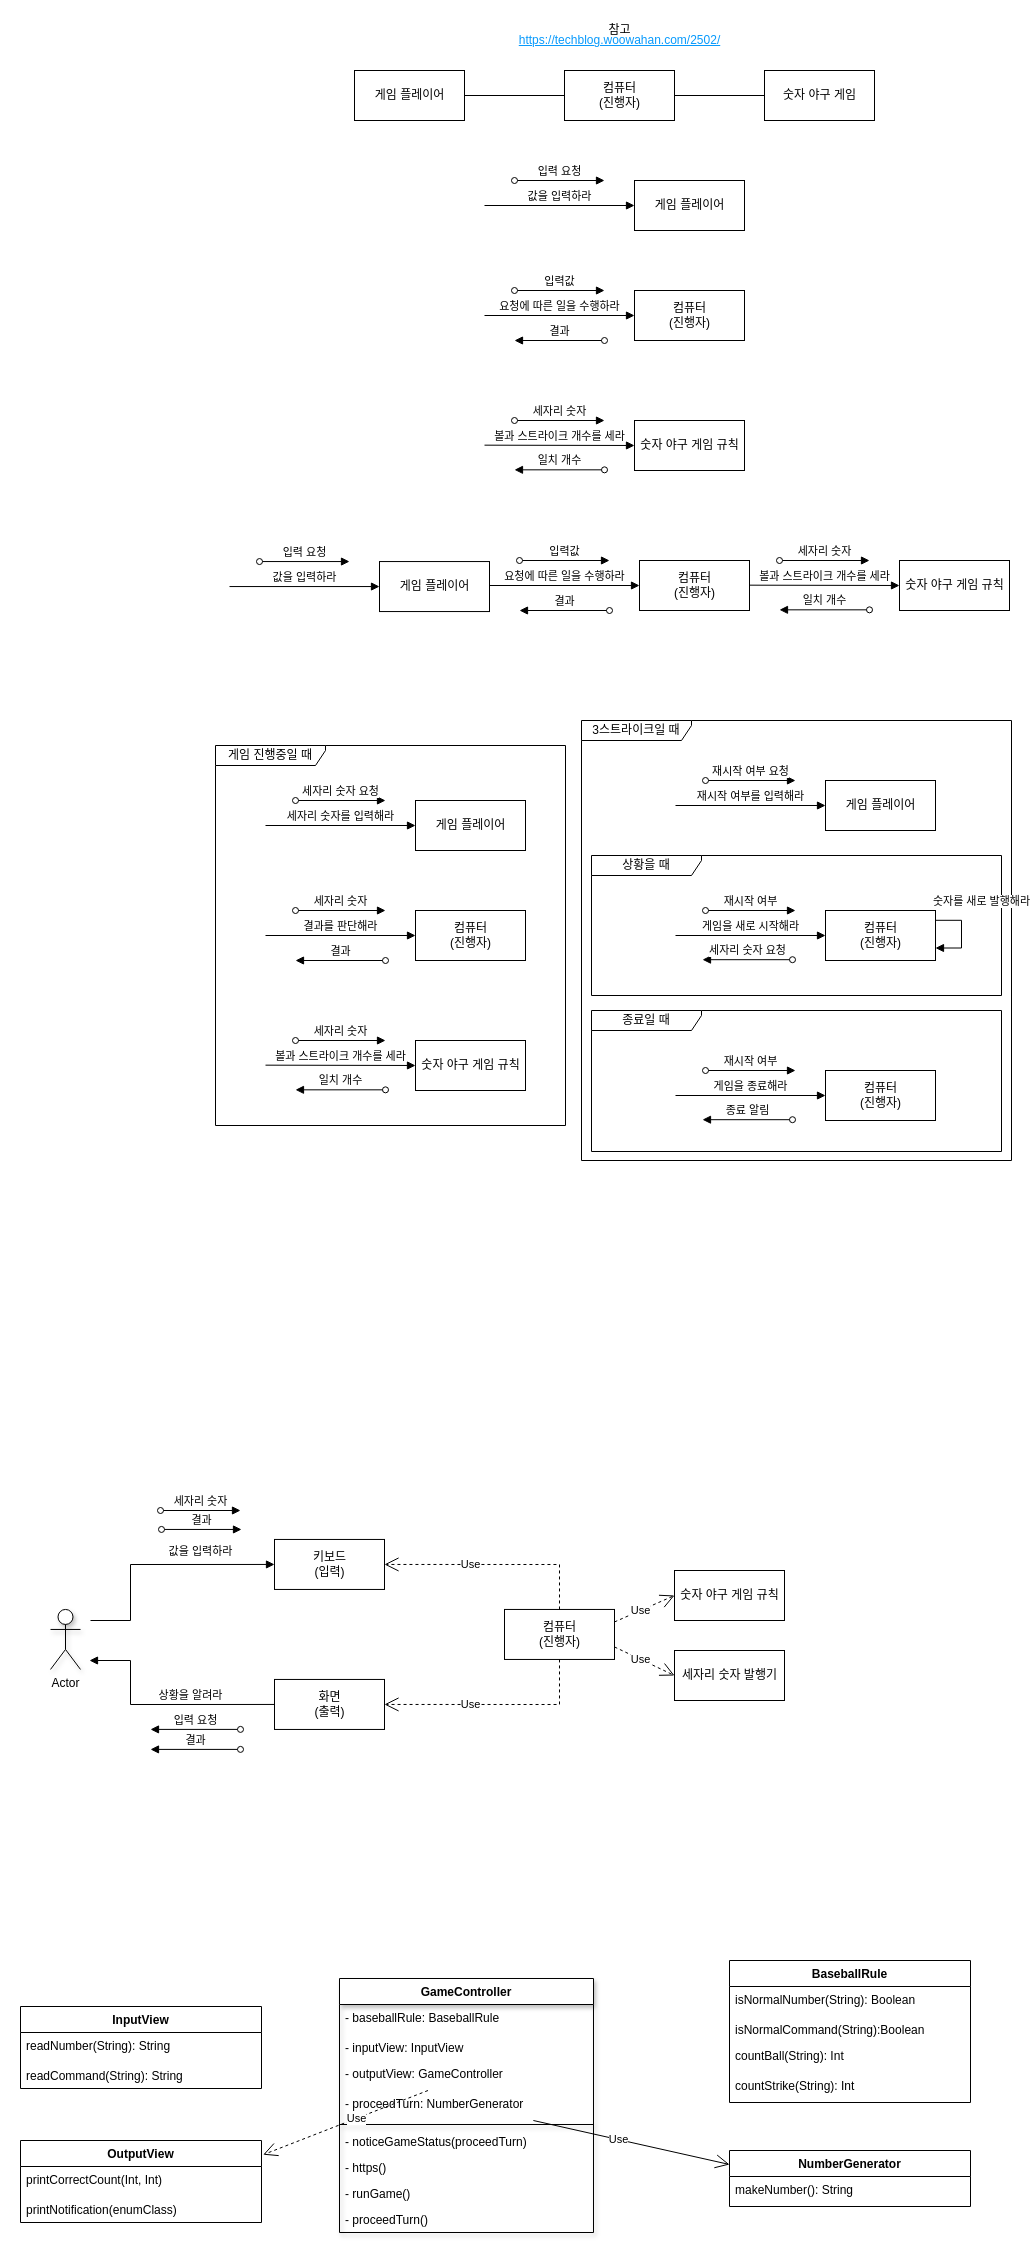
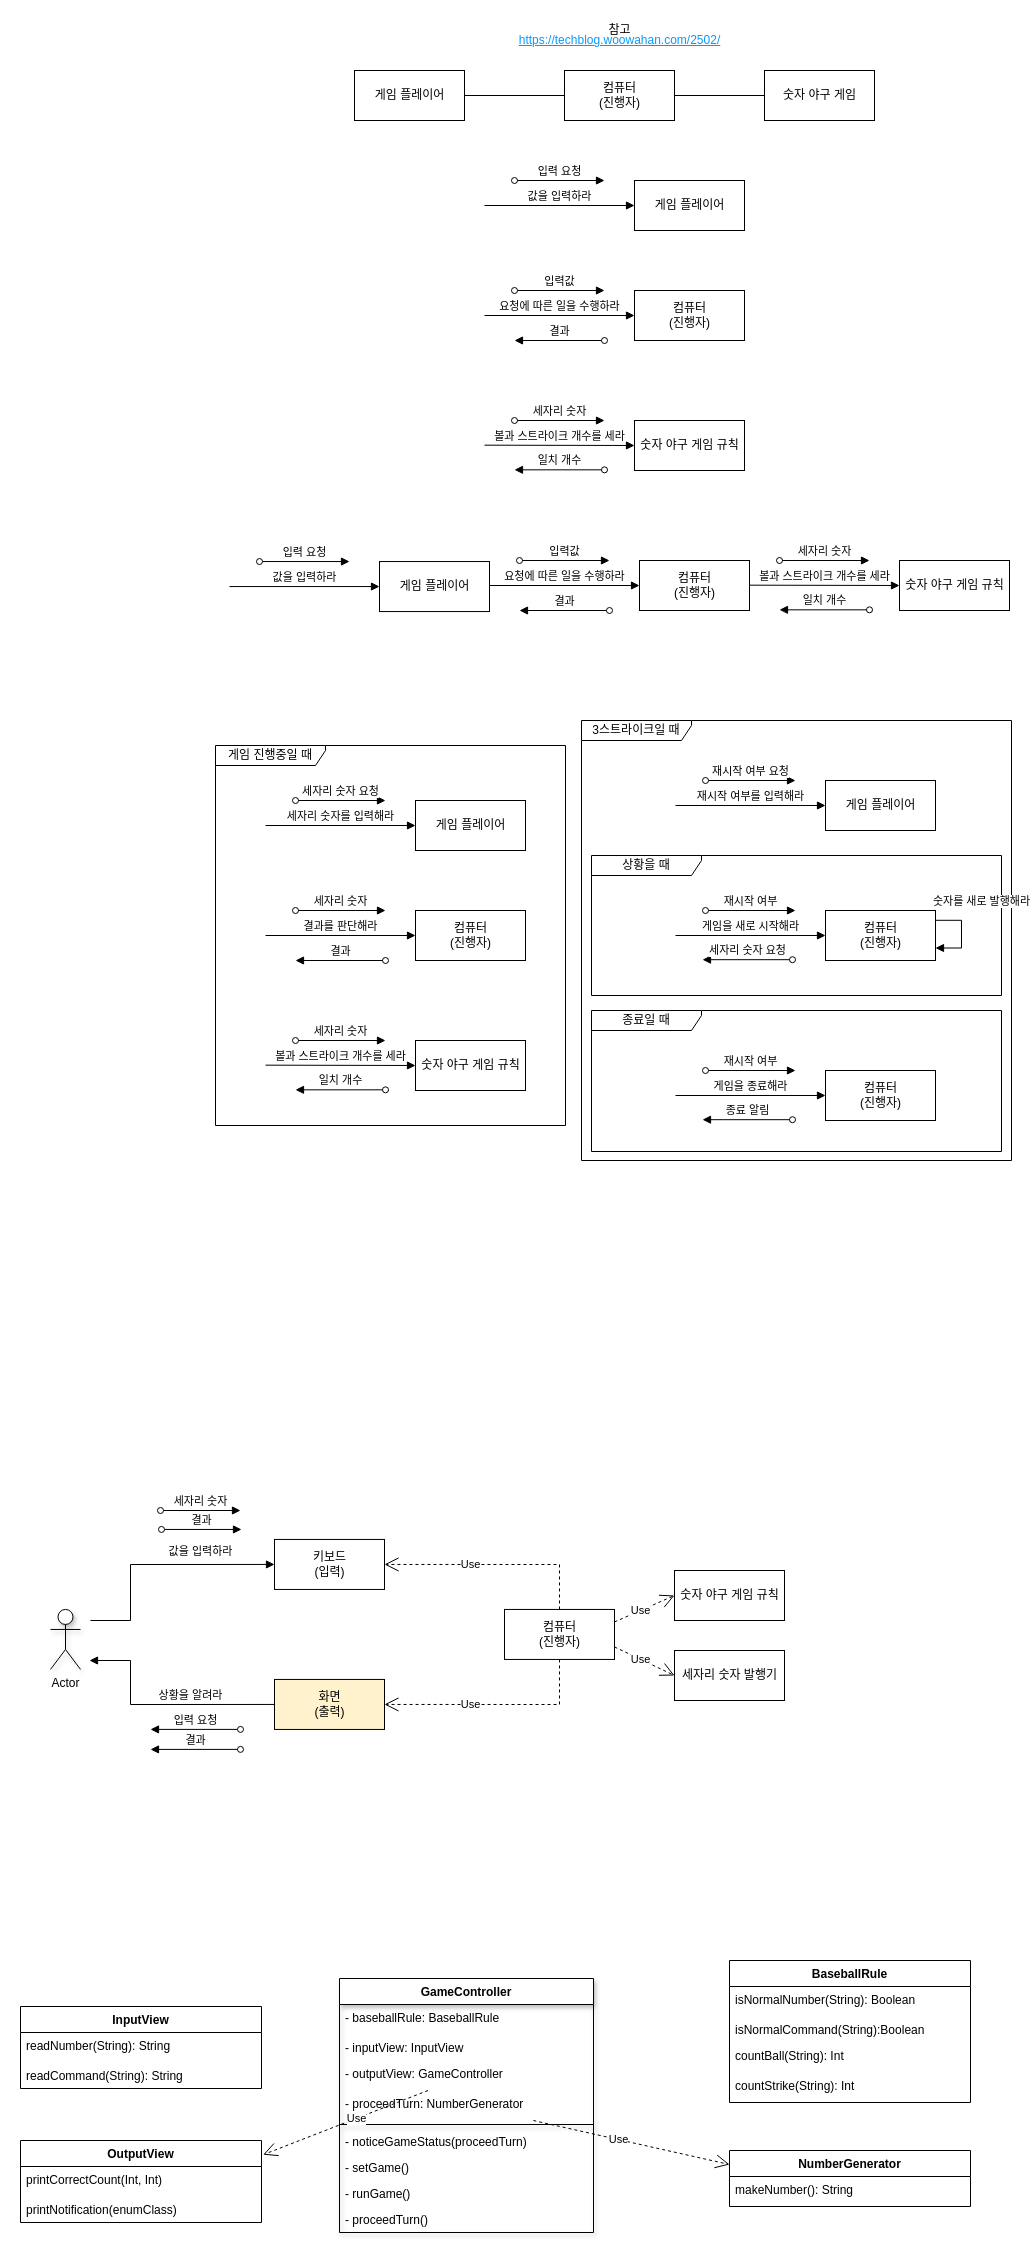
- <mxCell id="60" value="화면&lt;br&gt;(출력)" style="html=1;" parent="1" vertex="1"><mxGeometry x="274" y="1678.95" width="110" height="50" as="geometry" /></mxCell>
+ <mxCell id="60" value="화면&lt;br&gt;(출력)" style="html=1;fillColor=#fff2cc;" parent="1" vertex="1"><mxGeometry x="274" y="1678.95" width="110" height="50" as="geometry" /></mxCell>
- <mxCell id="91" value="Use" style="endArrow=open;endSize=12;dashed=0;html=1;rounded=0;fontColor=#000000;entryX=0;entryY=0.25;entryDx=0;entryDy=0;" parent="1" source="83" target="89" edge="1"><mxGeometry x="-0.133" width="160" relative="1" as="geometry"><mxPoint x="517.089" y="2014" as="sourcePoint" /><mxPoint x="739.964" y="1932.638" as="targetPoint" /><mxPoint as="offset" /></mxGeometry></mxCell>
+ <mxCell id="91" value="Use" style="endArrow=open;endSize=12;dashed=1;html=1;rounded=0;fontColor=#000000;entryX=0;entryY=0.25;entryDx=0;entryDy=0;" parent="1" source="83" target="89" edge="1"><mxGeometry x="-0.133" width="160" relative="1" as="geometry"><mxPoint x="517.089" y="2014" as="sourcePoint" /><mxPoint x="739.964" y="1932.638" as="targetPoint" /><mxPoint as="offset" /></mxGeometry></mxCell>
- <mxCell id="86" value="- https()" style="text;strokeColor=none;fillColor=none;align=left;verticalAlign=top;spacingLeft=4;spacingRight=4;overflow=hidden;rotatable=0;points=[[0,0.5],[1,0.5]];portConstraint=eastwest;shadow=1;fontColor=#000000;" parent="79" vertex="1"><mxGeometry y="176" width="254" height="26" as="geometry" /></mxCell>
+ <mxCell id="86" value="- setGame()" style="text;strokeColor=none;fillColor=none;align=left;verticalAlign=top;spacingLeft=4;spacingRight=4;overflow=hidden;rotatable=0;points=[[0,0.5],[1,0.5]];portConstraint=eastwest;shadow=1;fontColor=#000000;" parent="79" vertex="1"><mxGeometry y="176" width="254" height="26" as="geometry" /></mxCell>
